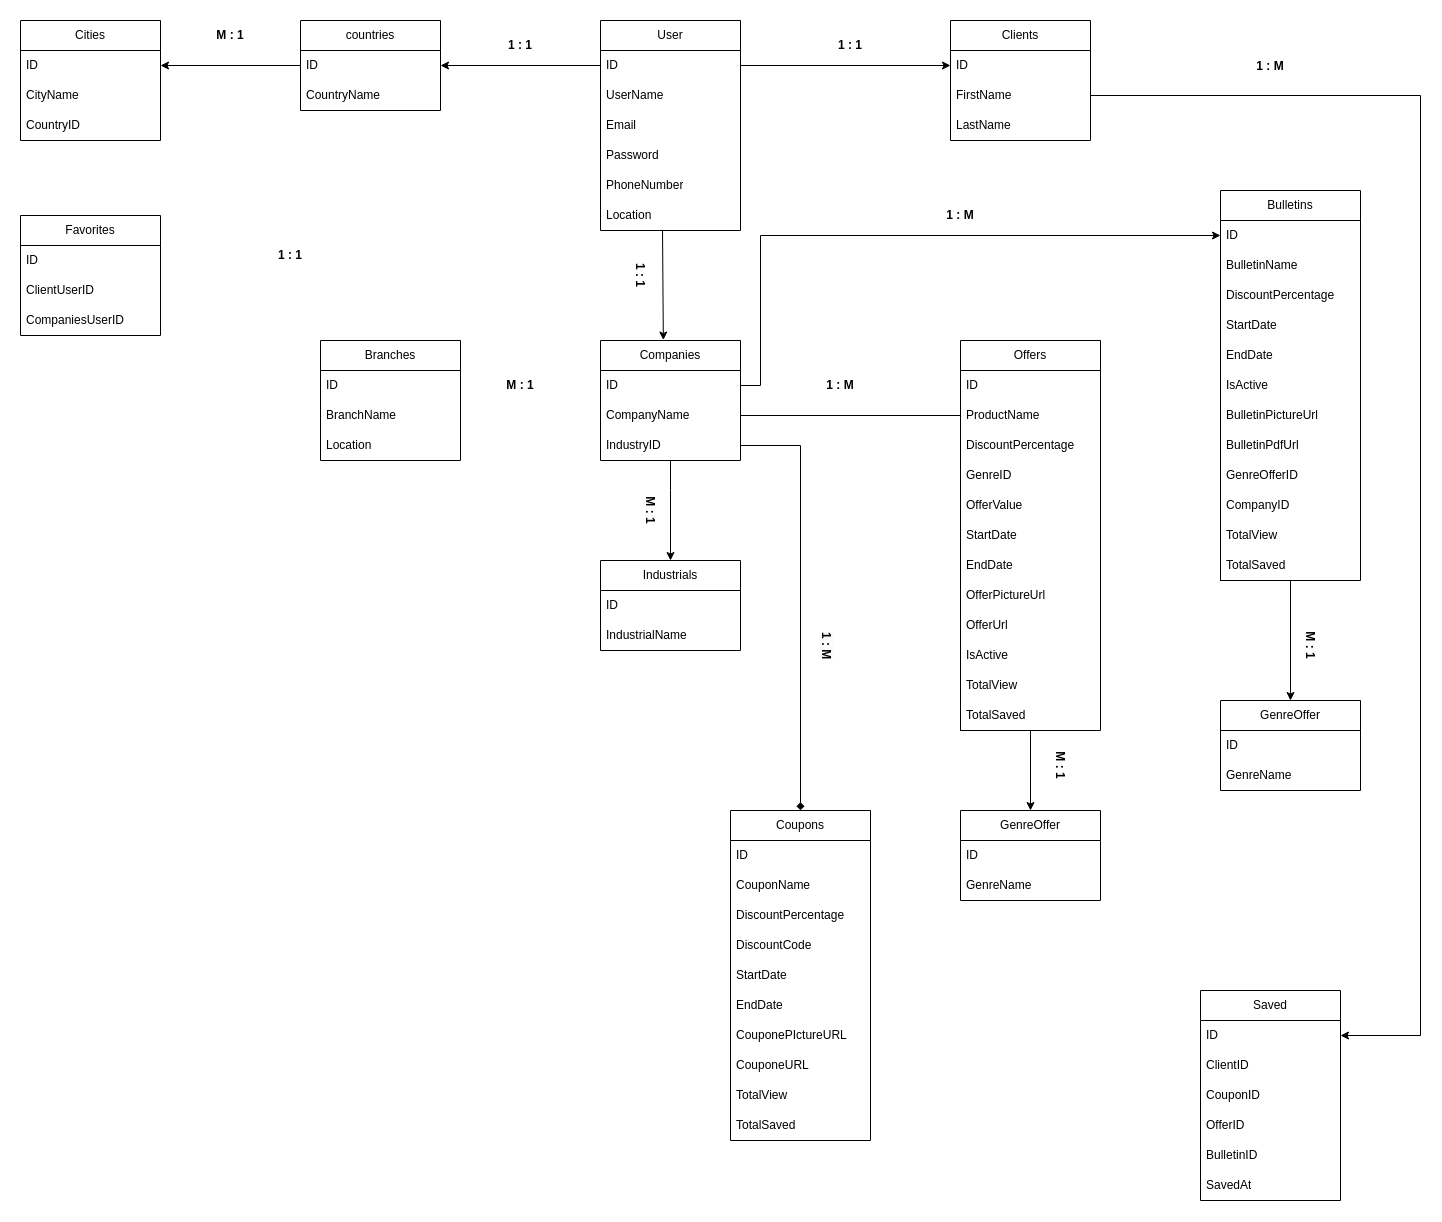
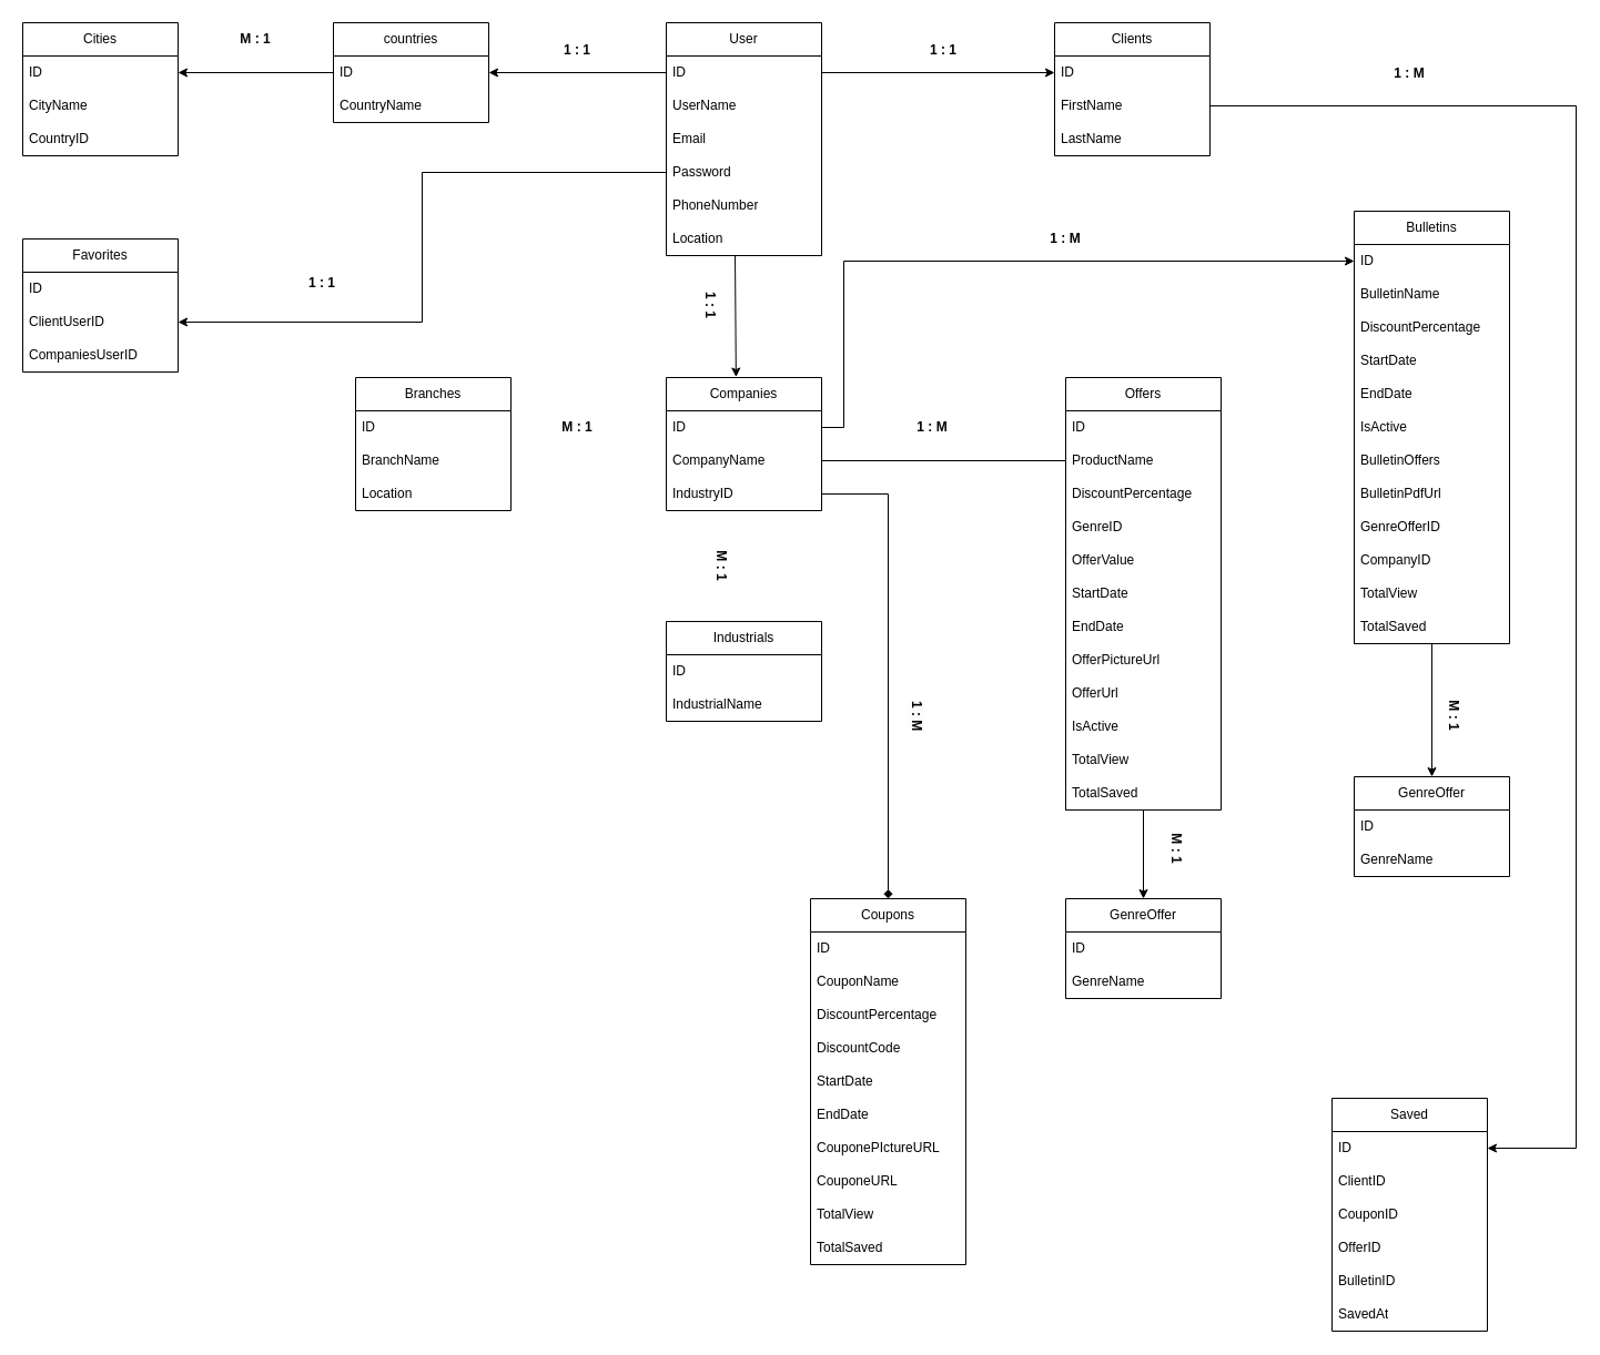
+ <mxCell id="99" style="edgeStyle=orthogonalEdgeStyle;rounded=0;orthogonalLoop=1;jettySize=auto;html=1;exitX=0;exitY=0.5;exitDx=0;exitDy=0;entryX=1;entryY=0.5;entryDx=0;entryDy=0;" edge="1" parent="1" source="6" target="97"><mxGeometry relative="1" as="geometry" /></mxCell>
- <mxCell id="69" value="&lt;span style=&quot;text-align: center;&quot;&gt;Bulletin&lt;/span&gt;PictureUrl" style="text;strokeColor=none;fillColor=none;align=left;verticalAlign=middle;spacingLeft=4;spacingRight=4;overflow=hidden;points=[[0,0.5],[1,0.5]];portConstraint=eastwest;rotatable=0;whiteSpace=wrap;html=1;" vertex="1" parent="62"><mxGeometry y="210" width="140" height="30" as="geometry" /></mxCell>
+ <mxCell id="69" value="&lt;span style=&quot;text-align: center;&quot;&gt;Bulletin&lt;/span&gt;Offers" style="text;strokeColor=none;fillColor=none;align=left;verticalAlign=middle;spacingLeft=4;spacingRight=4;overflow=hidden;points=[[0,0.5],[1,0.5]];portConstraint=eastwest;rotatable=0;whiteSpace=wrap;html=1;" vertex="1" parent="62"><mxGeometry y="210" width="140" height="30" as="geometry" /></mxCell>
- <mxCell id="40" style="edgeStyle=orthogonalEdgeStyle;rounded=0;orthogonalLoop=1;jettySize=auto;html=1;entryX=0.5;entryY=0;entryDx=0;entryDy=0;" parent="1" source="18" target="37" edge="1"><mxGeometry relative="1" as="geometry"><Array as="points"><mxPoint x="670" y="490" /><mxPoint x="670" y="490" /></Array></mxGeometry></mxCell>
